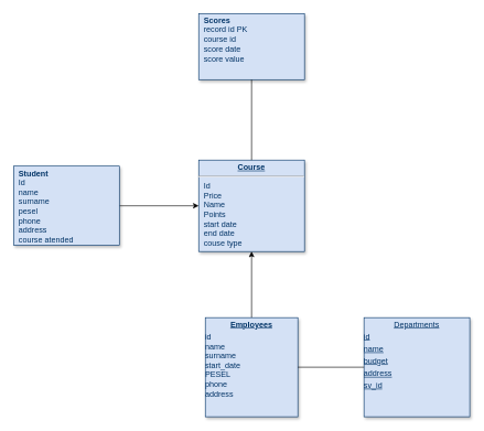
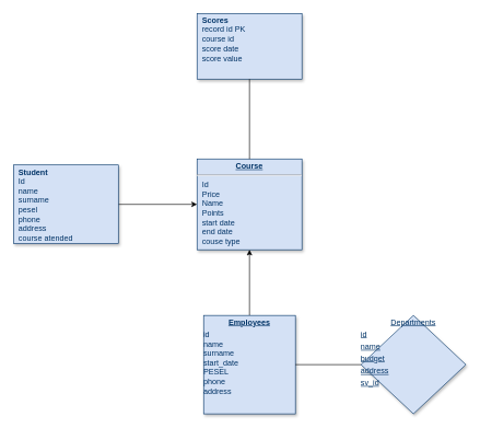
- <mxCell id="6" value="&lt;p style=&quot;margin: 0px ; margin-top: 4px ; text-align: center ; text-decoration: underline&quot;&gt;&lt;span style=&quot;text-align: left&quot;&gt;Departments&lt;/span&gt;&lt;/p&gt;&lt;p style=&quot;text-align: left ; margin: 4px 0px 0px ; text-decoration: underline&quot;&gt;id&lt;/p&gt;&lt;p style=&quot;text-align: left ; margin: 4px 0px 0px ; text-decoration: underline&quot;&gt;name&lt;/p&gt;&lt;p style=&quot;text-align: left ; margin: 4px 0px 0px ; text-decoration: underline&quot;&gt;budget&lt;/p&gt;&lt;p style=&quot;text-align: left ; margin: 4px 0px 0px ; text-decoration: underline&quot;&gt;address&lt;/p&gt;&lt;p style=&quot;text-align: left ; margin: 4px 0px 0px ; text-decoration: underline&quot;&gt;sv_id&lt;/p&gt;&lt;p style=&quot;text-align: left ; margin: 4px 0px 0px ; text-decoration: underline&quot;&gt;&lt;br&gt;&lt;/p&gt;" style="verticalAlign=top;align=left;overflow=fill;fontSize=12;fontFamily=Helvetica;html=1;strokeColor=#003366;shadow=1;fillColor=#D4E1F5;fontColor=#003366" parent="1" vertex="1"><mxGeometry x="550" y="480" width="160" height="150" as="geometry" /></mxCell>
+ <mxCell id="6" value="&lt;p style=&quot;margin: 0px ; margin-top: 4px ; text-align: center ; text-decoration: underline&quot;&gt;&lt;span style=&quot;text-align: left&quot;&gt;Departments&lt;/span&gt;&lt;/p&gt;&lt;p style=&quot;text-align: left ; margin: 4px 0px 0px ; text-decoration: underline&quot;&gt;id&lt;/p&gt;&lt;p style=&quot;text-align: left ; margin: 4px 0px 0px ; text-decoration: underline&quot;&gt;name&lt;/p&gt;&lt;p style=&quot;text-align: left ; margin: 4px 0px 0px ; text-decoration: underline&quot;&gt;budget&lt;/p&gt;&lt;p style=&quot;text-align: left ; margin: 4px 0px 0px ; text-decoration: underline&quot;&gt;address&lt;/p&gt;&lt;p style=&quot;text-align: left ; margin: 4px 0px 0px ; text-decoration: underline&quot;&gt;sv_id&lt;/p&gt;&lt;p style=&quot;text-align: left ; margin: 4px 0px 0px ; text-decoration: underline&quot;&gt;&lt;br&gt;&lt;/p&gt;" style="rhombus;verticalAlign=top;align=left;overflow=fill;fontSize=12;fontFamily=Helvetica;html=1;strokeColor=#003366;shadow=1;fillColor=#D4E1F5;fontColor=#003366;" parent="1" vertex="1"><mxGeometry x="550" y="480" width="160" height="150" as="geometry" /></mxCell>
